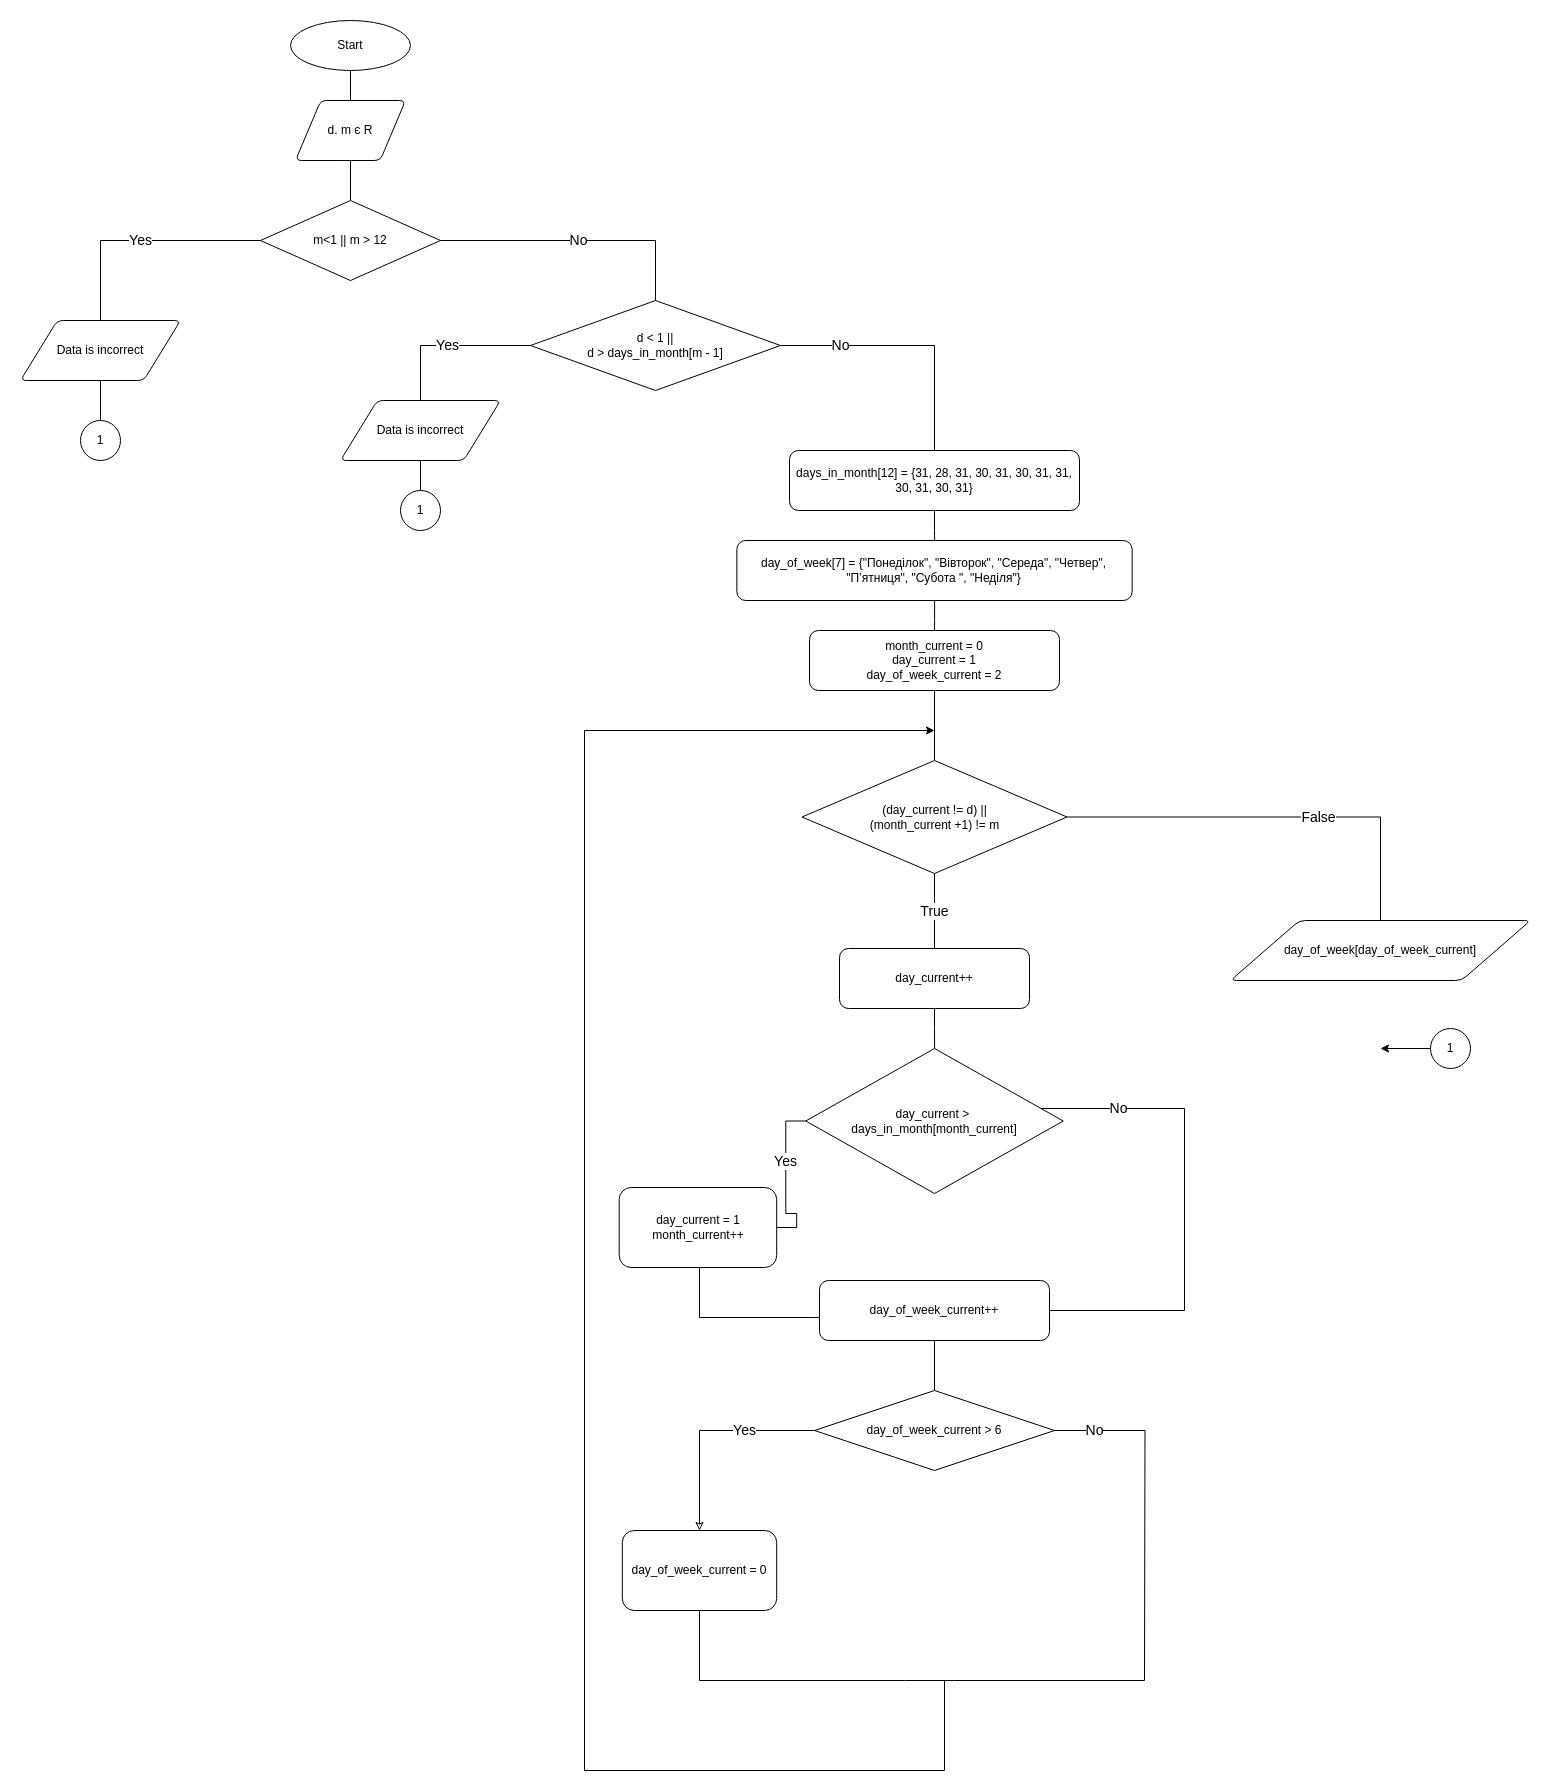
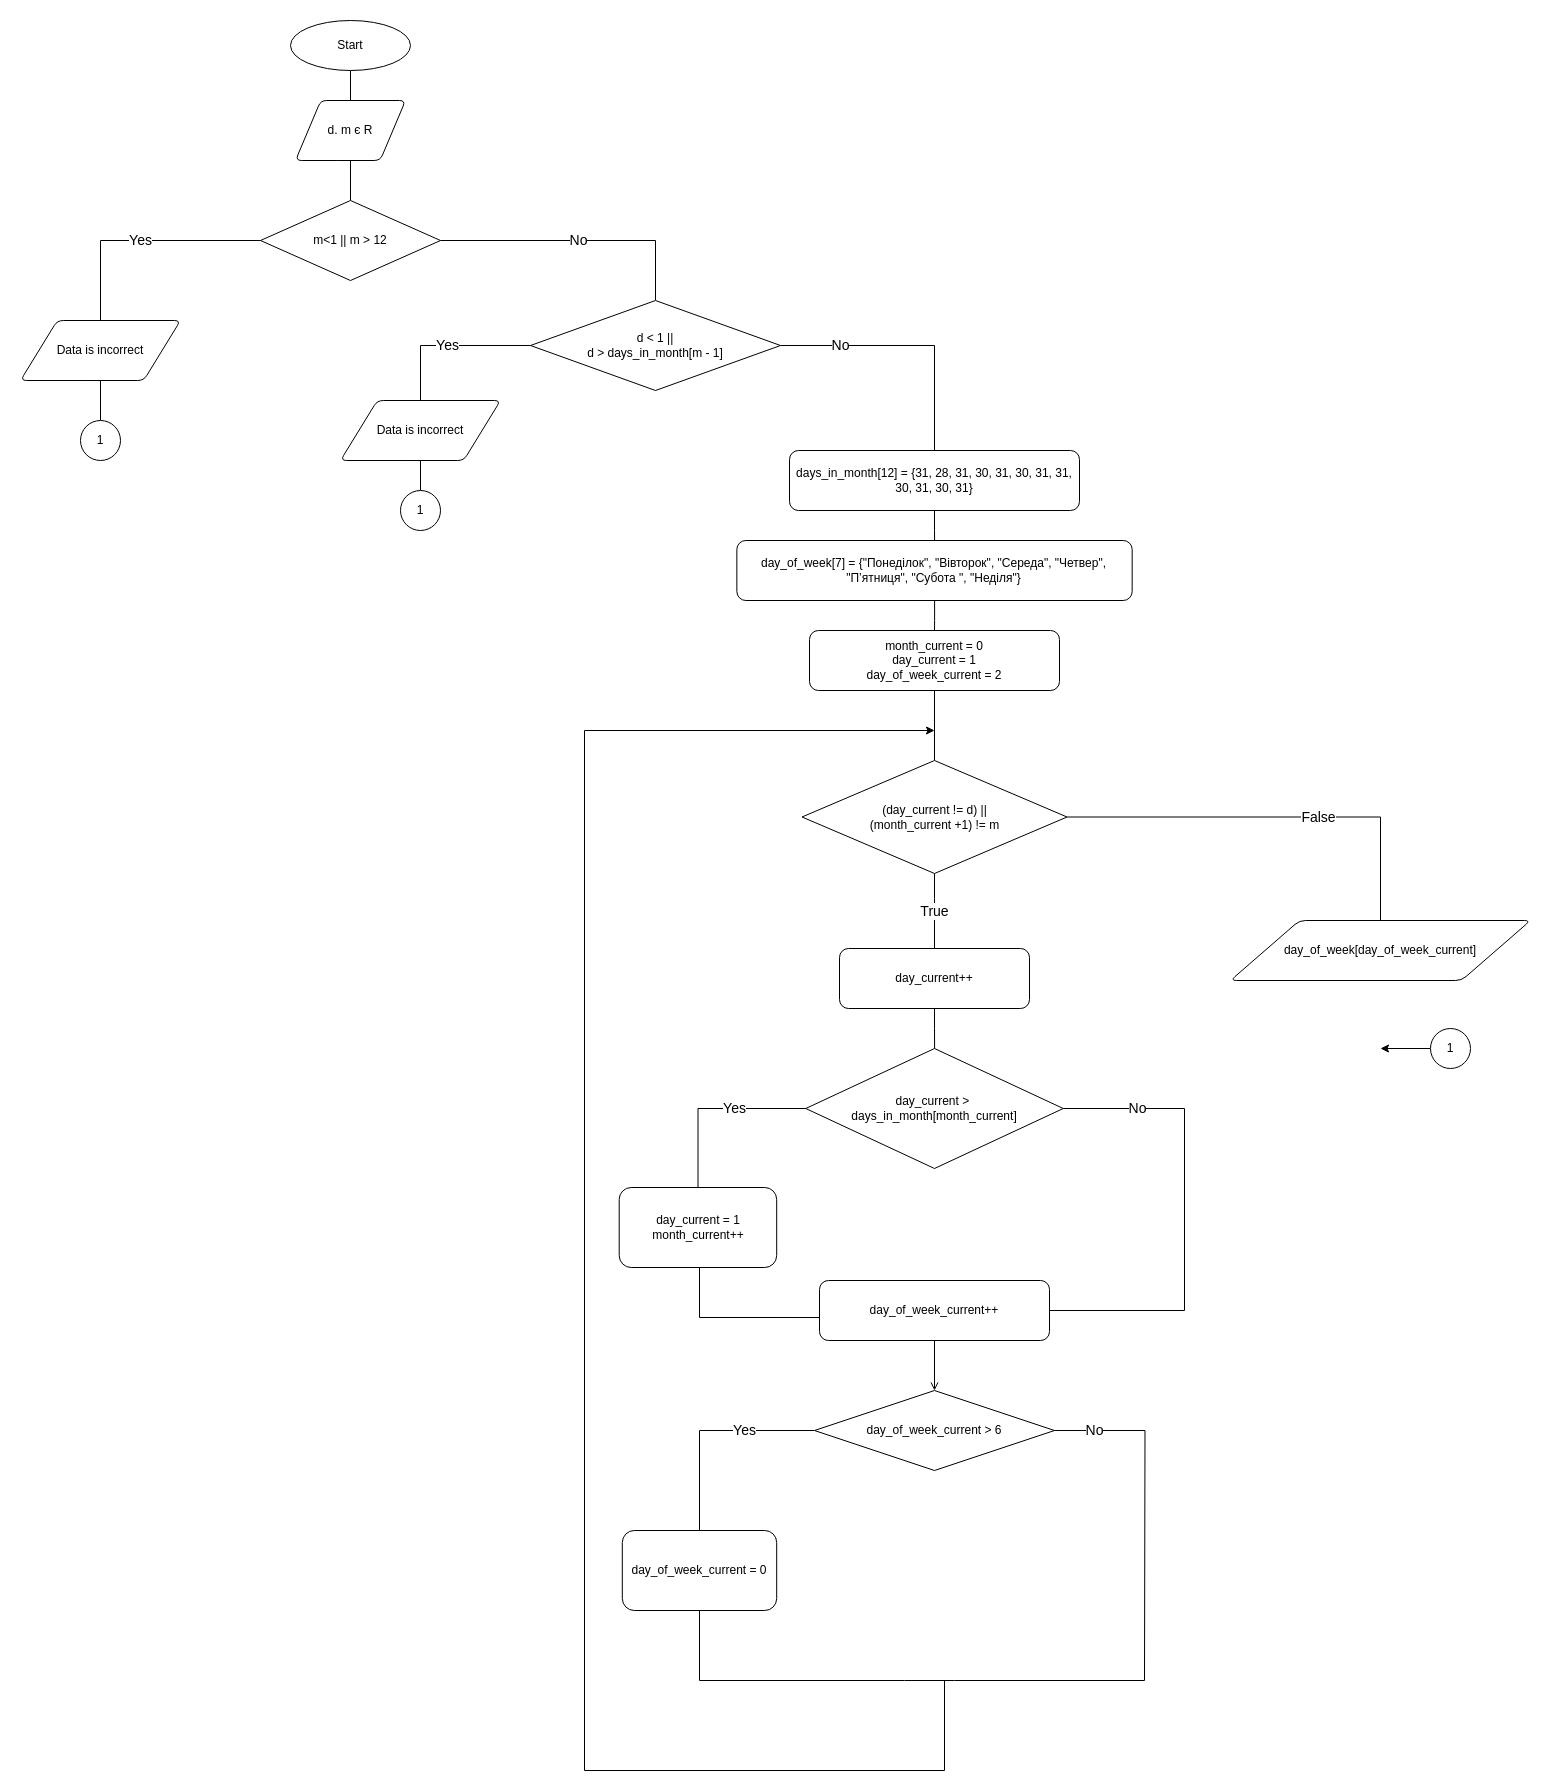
- <mxCell id="19" value="day_current &amp;gt;&amp;nbsp;&lt;br&gt;days_in_month[month_current]" style="rhombus;whiteSpace=wrap;html=1;" parent="1" vertex="1"><mxGeometry x="805.25" y="1048" width="257.5" height="145" as="geometry" /></mxCell>
+ <mxCell id="19" value="day_current &amp;gt;&amp;nbsp;&lt;br&gt;days_in_month[month_current]" style="rhombus;whiteSpace=wrap;html=1;" parent="1" vertex="1"><mxGeometry x="805.25" y="1048" width="257.5" height="120" as="geometry" /></mxCell>
- <mxCell id="22" value="" style="edgeStyle=orthogonalEdgeStyle;rounded=0;orthogonalLoop=1;jettySize=auto;html=1;endArrow=none;endFill=0;" parent="1" source="23" target="26" edge="1"><mxGeometry relative="1" as="geometry" /></mxCell>
+ <mxCell id="22" value="" style="edgeStyle=orthogonalEdgeStyle;rounded=0;orthogonalLoop=1;jettySize=auto;html=1;endArrow=open;endFill=0;" parent="1" source="23" target="26" edge="1"><mxGeometry relative="1" as="geometry" /></mxCell>
- <mxCell id="24" value="&lt;font style=&quot;font-size: 14px&quot;&gt;Yes&lt;/font&gt;" style="edgeStyle=orthogonalEdgeStyle;rounded=0;orthogonalLoop=1;jettySize=auto;html=1;endArrow=classic;endFill=0;" parent="1" source="26" target="28" edge="1"><mxGeometry x="-0.349" relative="1" as="geometry"><mxPoint as="offset" /></mxGeometry></mxCell>
+ <mxCell id="24" value="&lt;font style=&quot;font-size: 14px&quot;&gt;Yes&lt;/font&gt;" style="edgeStyle=orthogonalEdgeStyle;rounded=0;orthogonalLoop=1;jettySize=auto;html=1;endArrow=none;endFill=0;" parent="1" source="26" target="28" edge="1"><mxGeometry x="-0.349" relative="1" as="geometry"><mxPoint as="offset" /></mxGeometry></mxCell>
